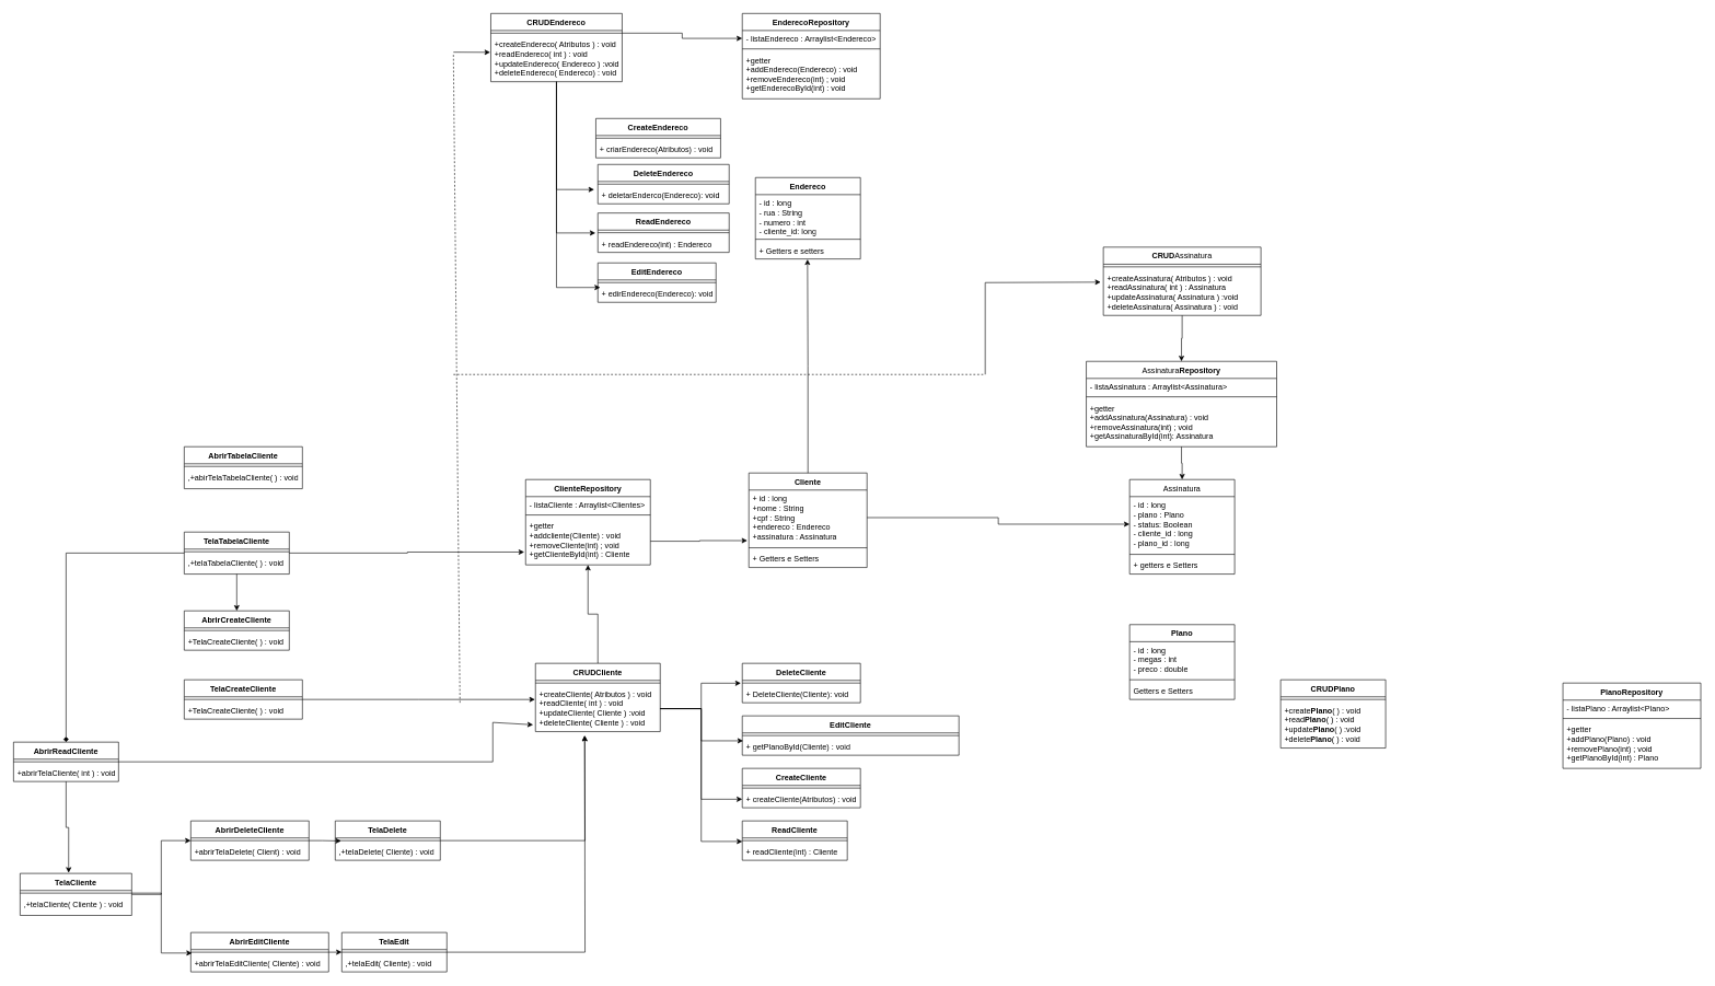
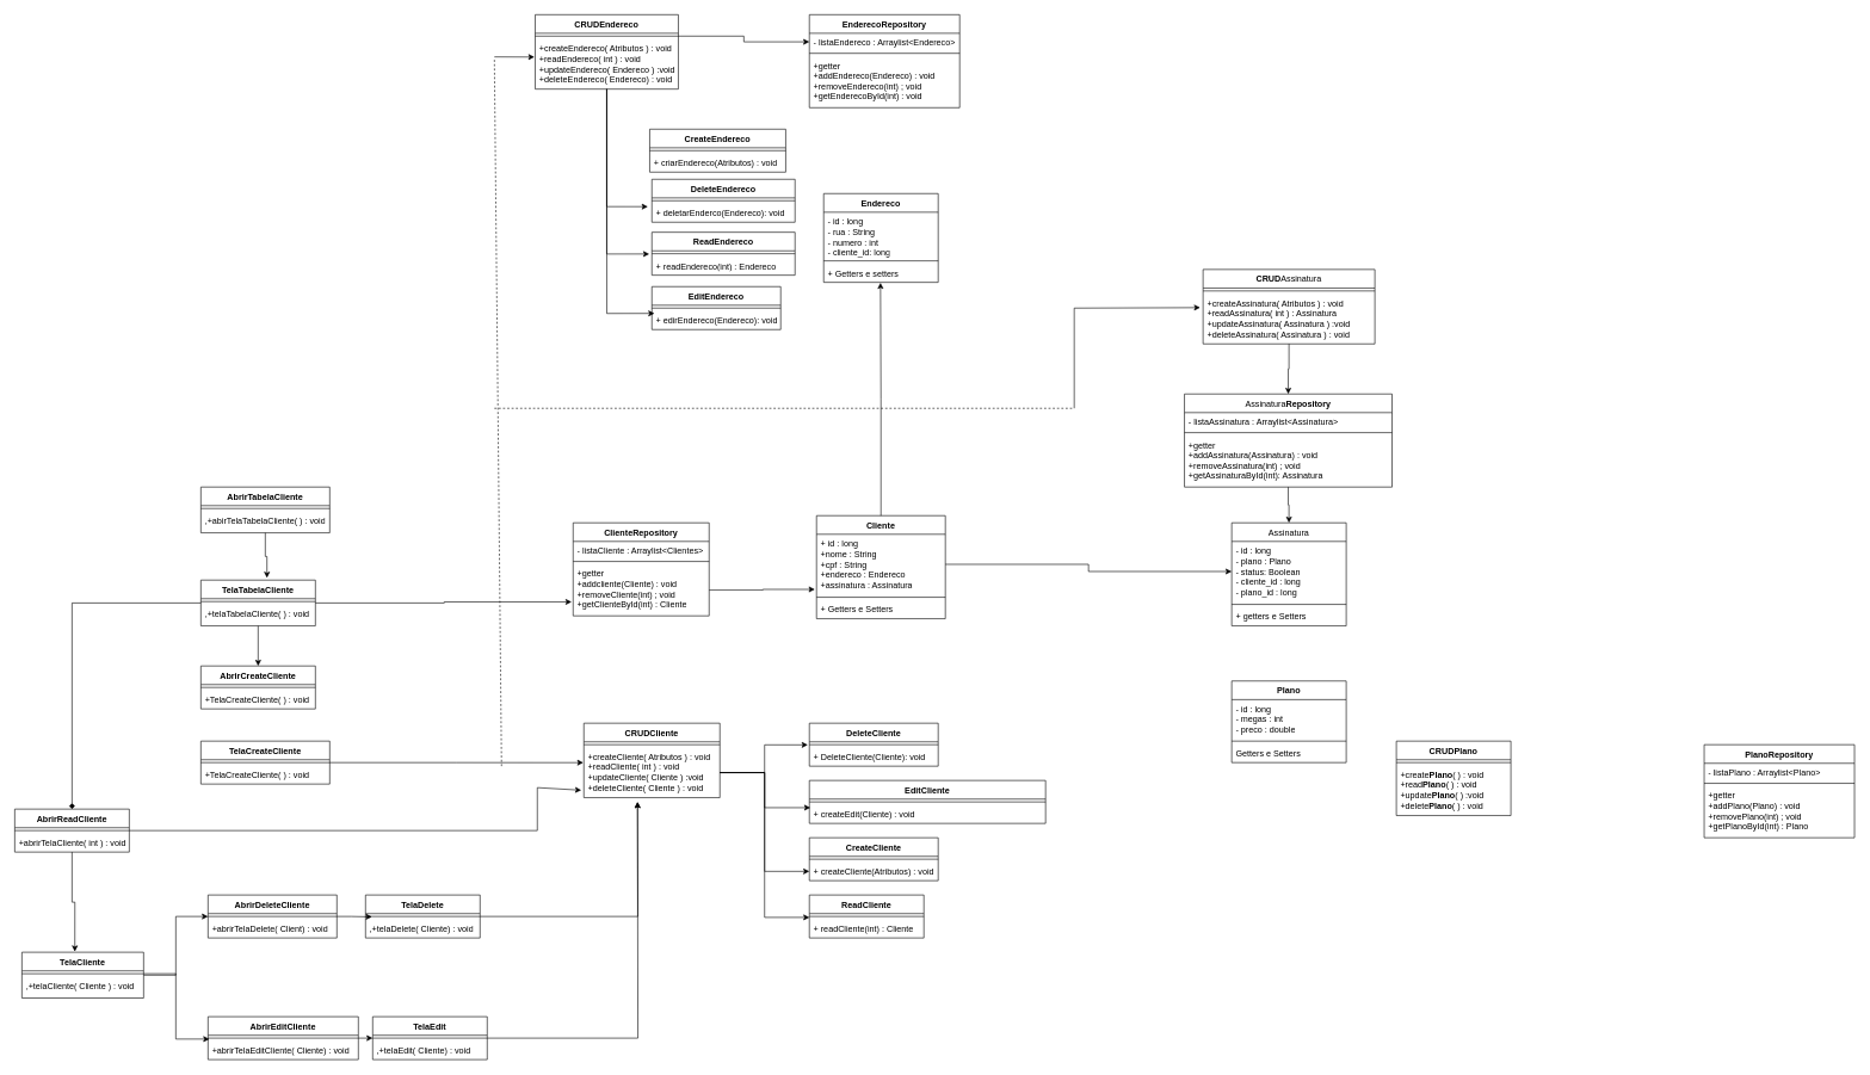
+ <mxCell id="123" style="edgeStyle=orthogonalEdgeStyle;rounded=0;orthogonalLoop=1;jettySize=auto;html=1;entryX=0.577;entryY=-0.049;entryDx=0;entryDy=0;entryPerimeter=0;" parent="1" source="120" target="73" edge="1"><mxGeometry relative="1" as="geometry" /></mxCell>
- <mxCell id="35" style="edgeStyle=orthogonalEdgeStyle;rounded=0;orthogonalLoop=1;jettySize=auto;html=1;" parent="1" source="36" target="18" edge="1"><mxGeometry relative="1" as="geometry" /></mxCell>
- <mxCell id="100" value="+ getPlanoById(Cliente) : void" style="text;strokeColor=none;fillColor=none;align=left;verticalAlign=top;spacingLeft=4;spacingRight=4;overflow=hidden;rotatable=0;points=[[0,0.5],[1,0.5]];portConstraint=eastwest;whiteSpace=wrap;html=1;" parent="98" vertex="1"><mxGeometry y="34" width="330" height="26" as="geometry" /></mxCell>
+ <mxCell id="100" value="+ createEdit(Cliente) : void" style="text;strokeColor=none;fillColor=none;align=left;verticalAlign=top;spacingLeft=4;spacingRight=4;overflow=hidden;rotatable=0;points=[[0,0.5],[1,0.5]];portConstraint=eastwest;whiteSpace=wrap;html=1;" parent="98" vertex="1"><mxGeometry y="34" width="330" height="26" as="geometry" /></mxCell>
